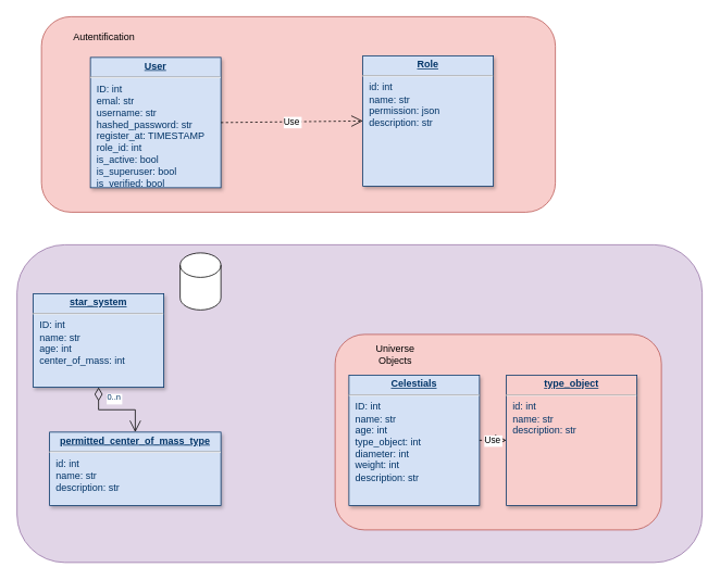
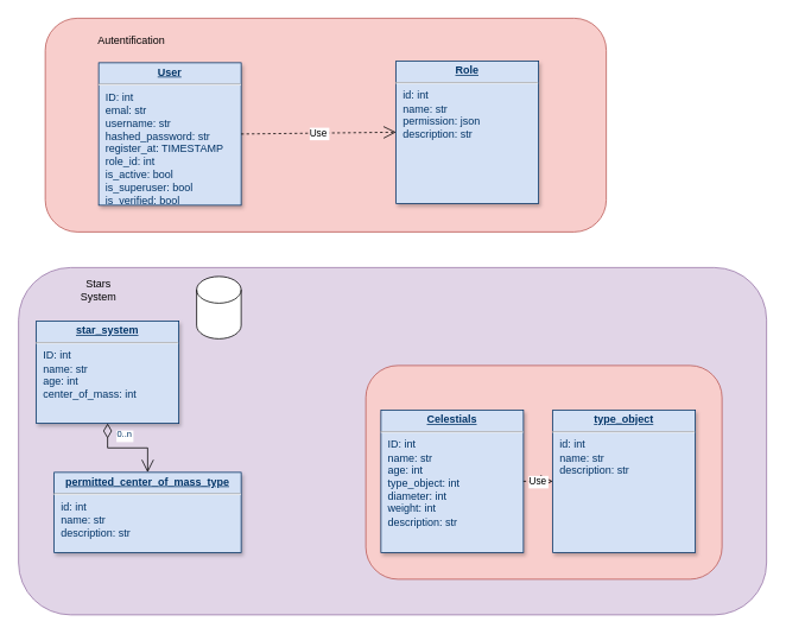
- <mxCell id="6" value="Autentification" style="text;html=1;strokeColor=none;fillColor=none;align=center;verticalAlign=middle;whiteSpace=wrap;rounded=0;" vertex="1" parent="1"><mxGeometry x="97" y="30" width="60" height="30" as="geometry" /></mxCell>
+ <mxCell id="6" value="Autentification" style="text;html=1;strokeColor=none;fillColor=none;align=center;verticalAlign=middle;whiteSpace=wrap;rounded=0;" vertex="1" parent="1"><mxGeometry x="117" y="30" width="60" height="30" as="geometry" /></mxCell>
+ <mxCell id="15" value="Stars System" style="text;html=1;strokeColor=none;fillColor=none;align=center;verticalAlign=middle;whiteSpace=wrap;rounded=0;" vertex="1" parent="1"><mxGeometry x="80" y="310" width="60" height="30" as="geometry" /></mxCell>
- <mxCell id="10" value="Universe Objects" style="text;html=1;strokeColor=none;fillColor=none;align=center;verticalAlign=middle;whiteSpace=wrap;rounded=0;" vertex="1" parent="1"><mxGeometry x="454" y="420" width="60" height="30" as="geometry" /></mxCell>
- <mxCell id="9" value="&lt;p style=&quot;margin: 0px; margin-top: 4px; text-align: center; text-decoration: underline;&quot;&gt;&lt;strong&gt;type_object&lt;br&gt;&lt;/strong&gt;&lt;/p&gt;&lt;hr&gt;&lt;p style=&quot;margin: 0px; margin-left: 8px;&quot;&gt;id: int&lt;br&gt;&lt;/p&gt;&lt;p style=&quot;margin: 0px; margin-left: 8px;&quot;&gt;name: str&lt;br&gt;&lt;/p&gt;&lt;p style=&quot;margin: 0px; margin-left: 8px;&quot;&gt;description: str&lt;br&gt;&lt;/p&gt;" style="verticalAlign=top;align=left;overflow=fill;fontSize=12;fontFamily=Helvetica;html=1;strokeColor=#003366;shadow=1;fillColor=#f8cecc;fontColor=#003366;" vertex="1" parent="1"><mxGeometry x="620" y="460" width="160" height="160" as="geometry" /></mxCell>
+ <mxCell id="9" value="&lt;p style=&quot;margin: 0px; margin-top: 4px; text-align: center; text-decoration: underline;&quot;&gt;&lt;strong&gt;type_object&lt;br&gt;&lt;/strong&gt;&lt;/p&gt;&lt;hr&gt;&lt;p style=&quot;margin: 0px; margin-left: 8px;&quot;&gt;id: int&lt;br&gt;&lt;/p&gt;&lt;p style=&quot;margin: 0px; margin-left: 8px;&quot;&gt;name: str&lt;br&gt;&lt;/p&gt;&lt;p style=&quot;margin: 0px; margin-left: 8px;&quot;&gt;description: str&lt;br&gt;&lt;/p&gt;" style="verticalAlign=top;align=left;overflow=fill;fontSize=12;fontFamily=Helvetica;html=1;strokeColor=#003366;shadow=1;fillColor=#D4E1F5;fontColor=#003366" vertex="1" parent="1"><mxGeometry x="620" y="460" width="160" height="160" as="geometry" /></mxCell>
